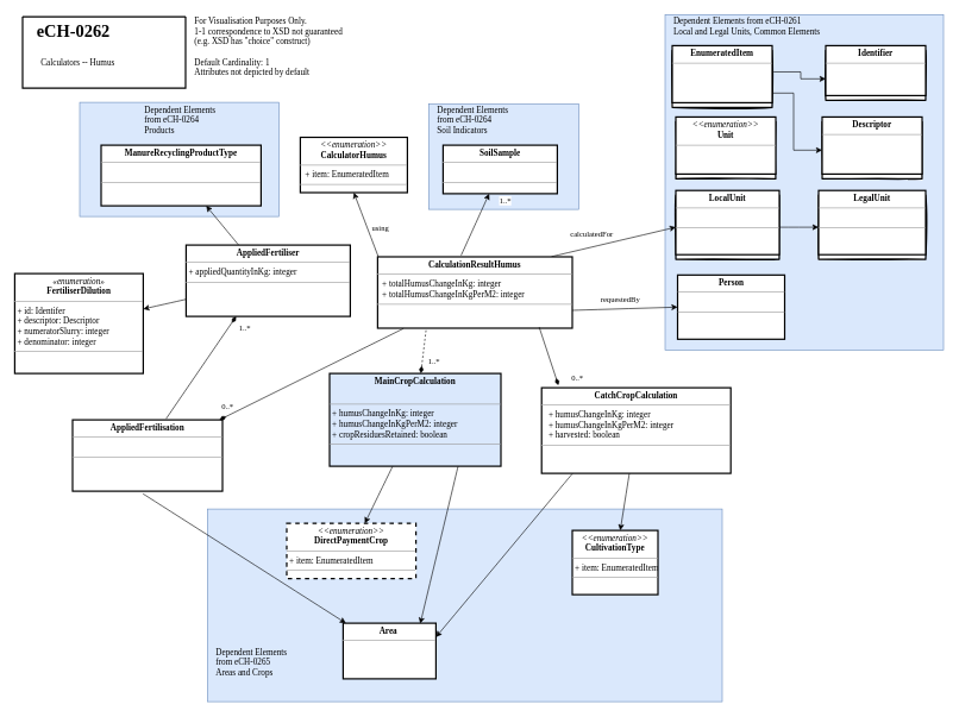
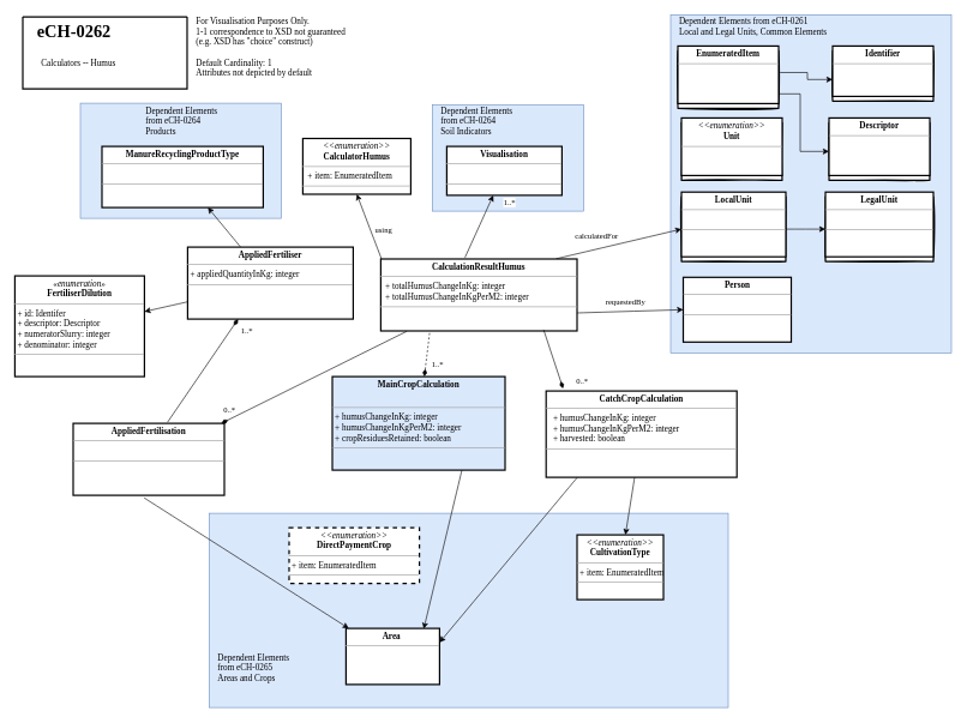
- <mxCell id="28" value="&lt;p style=&quot;margin:0px;margin-top:4px;text-align:center;&quot;&gt;&lt;b&gt;SoilSample&lt;/b&gt;&lt;/p&gt;&lt;hr size=&quot;1&quot;&gt;&lt;p style=&quot;margin:0px;margin-left:4px;&quot;&gt;&amp;nbsp;&lt;br&gt;&lt;/p&gt;&lt;hr size=&quot;1&quot;&gt;&lt;p style=&quot;margin:0px;margin-left:4px;&quot;&gt;&lt;br&gt;&lt;/p&gt;" style="verticalAlign=top;align=left;overflow=fill;fontSize=12;fontFamily=Verdana;html=1;strokeWidth=2;" parent="1" vertex="1"><mxGeometry x="620" y="203" width="160" height="68" as="geometry" /></mxCell>
+ <mxCell id="28" value="&lt;p style=&quot;margin:0px;margin-top:4px;text-align:center;&quot;&gt;&lt;b&gt;Visualisation&lt;/b&gt;&lt;/p&gt;&lt;hr size=&quot;1&quot;&gt;&lt;p style=&quot;margin:0px;margin-left:4px;&quot;&gt;&amp;nbsp;&lt;br&gt;&lt;/p&gt;&lt;hr size=&quot;1&quot;&gt;&lt;p style=&quot;margin:0px;margin-left:4px;&quot;&gt;&lt;br&gt;&lt;/p&gt;" style="verticalAlign=top;align=left;overflow=fill;fontSize=12;fontFamily=Verdana;html=1;strokeWidth=2;" parent="1" vertex="1"><mxGeometry x="620" y="203" width="160" height="68" as="geometry" /></mxCell>
- <mxCell id="24" value="" style="endArrow=classic;html=1;fontFamily=Comic Sans MS;curved=1;" parent="1" source="48" target="50" edge="1"><mxGeometry width="50" height="50" relative="1" as="geometry"><mxPoint x="501.977" y="693" as="sourcePoint" /><mxPoint x="1049.211" y="733" as="targetPoint" /></mxGeometry></mxCell>
